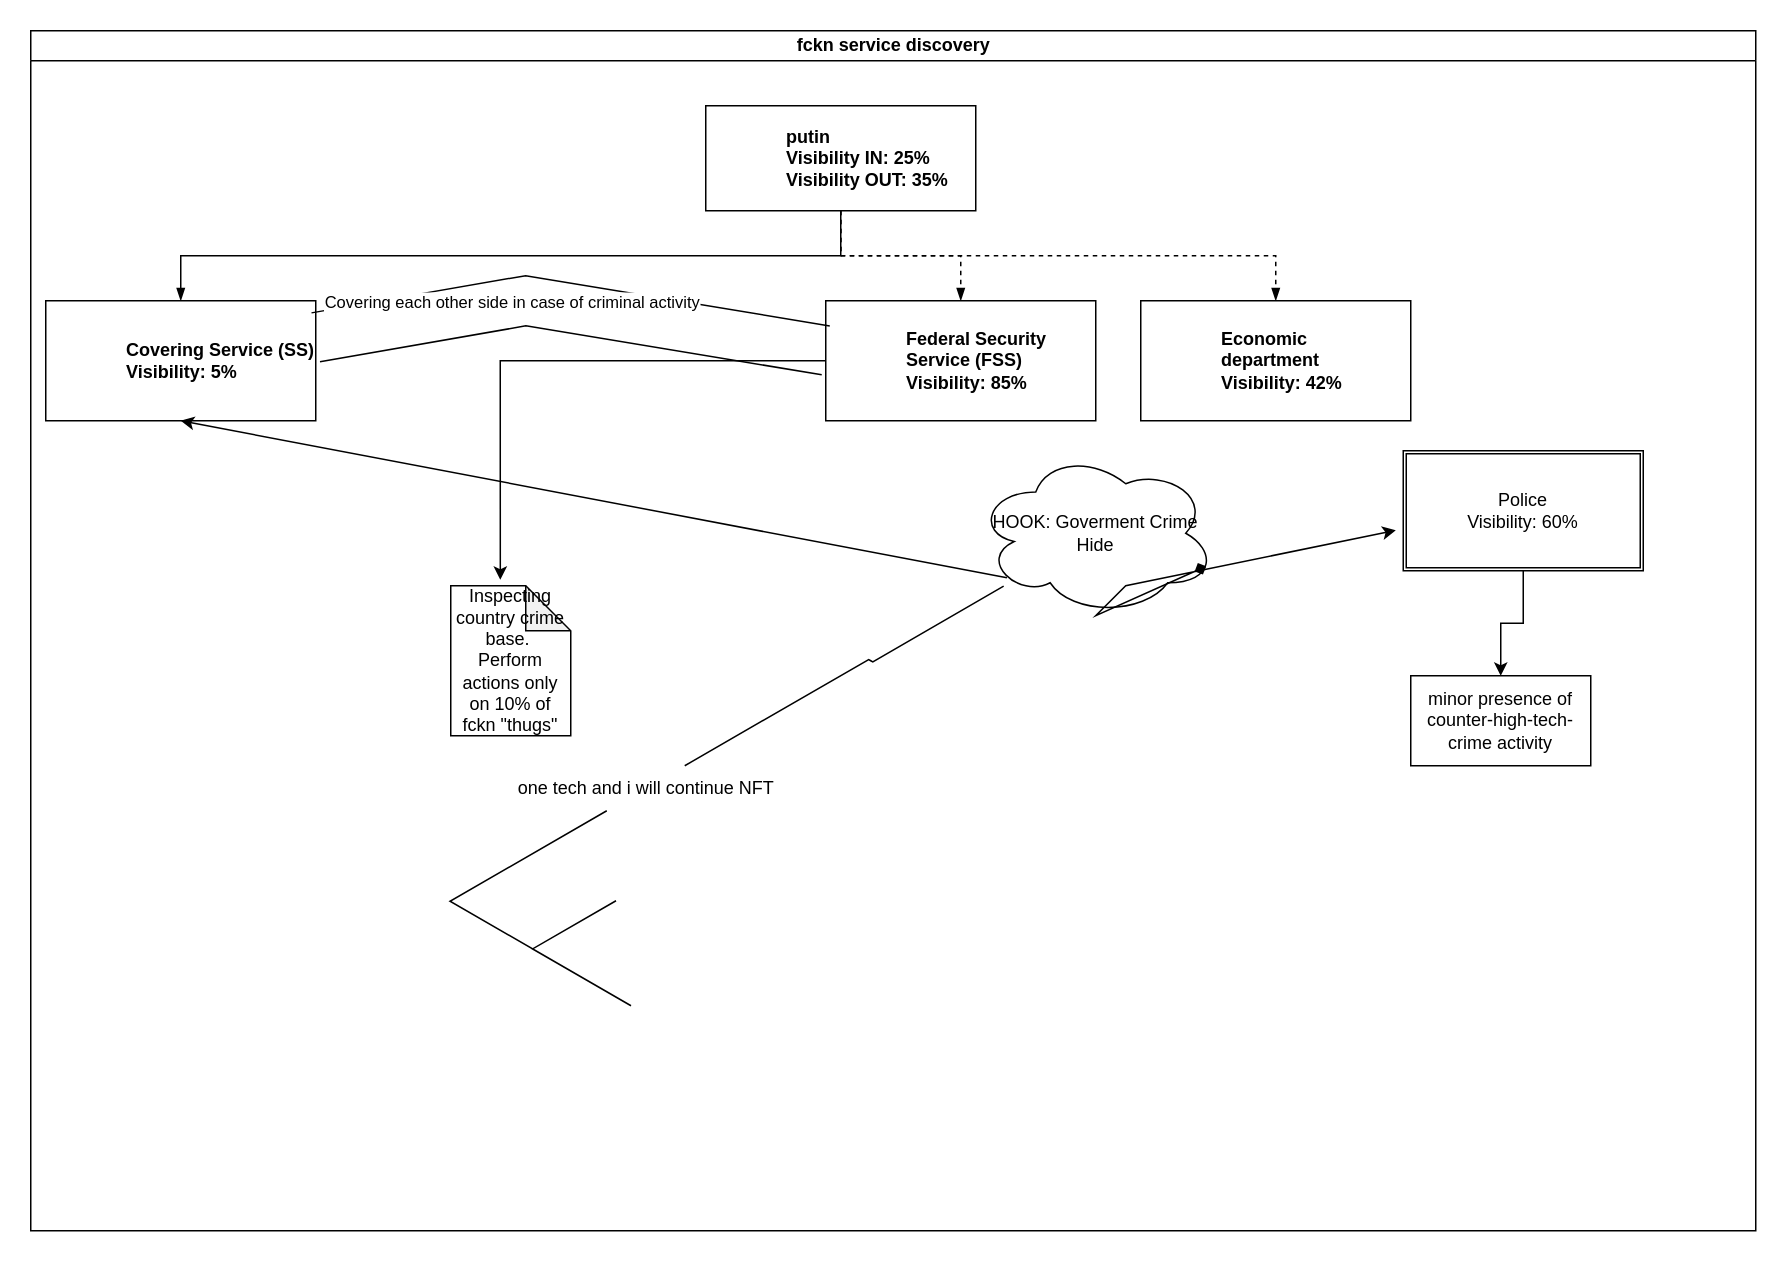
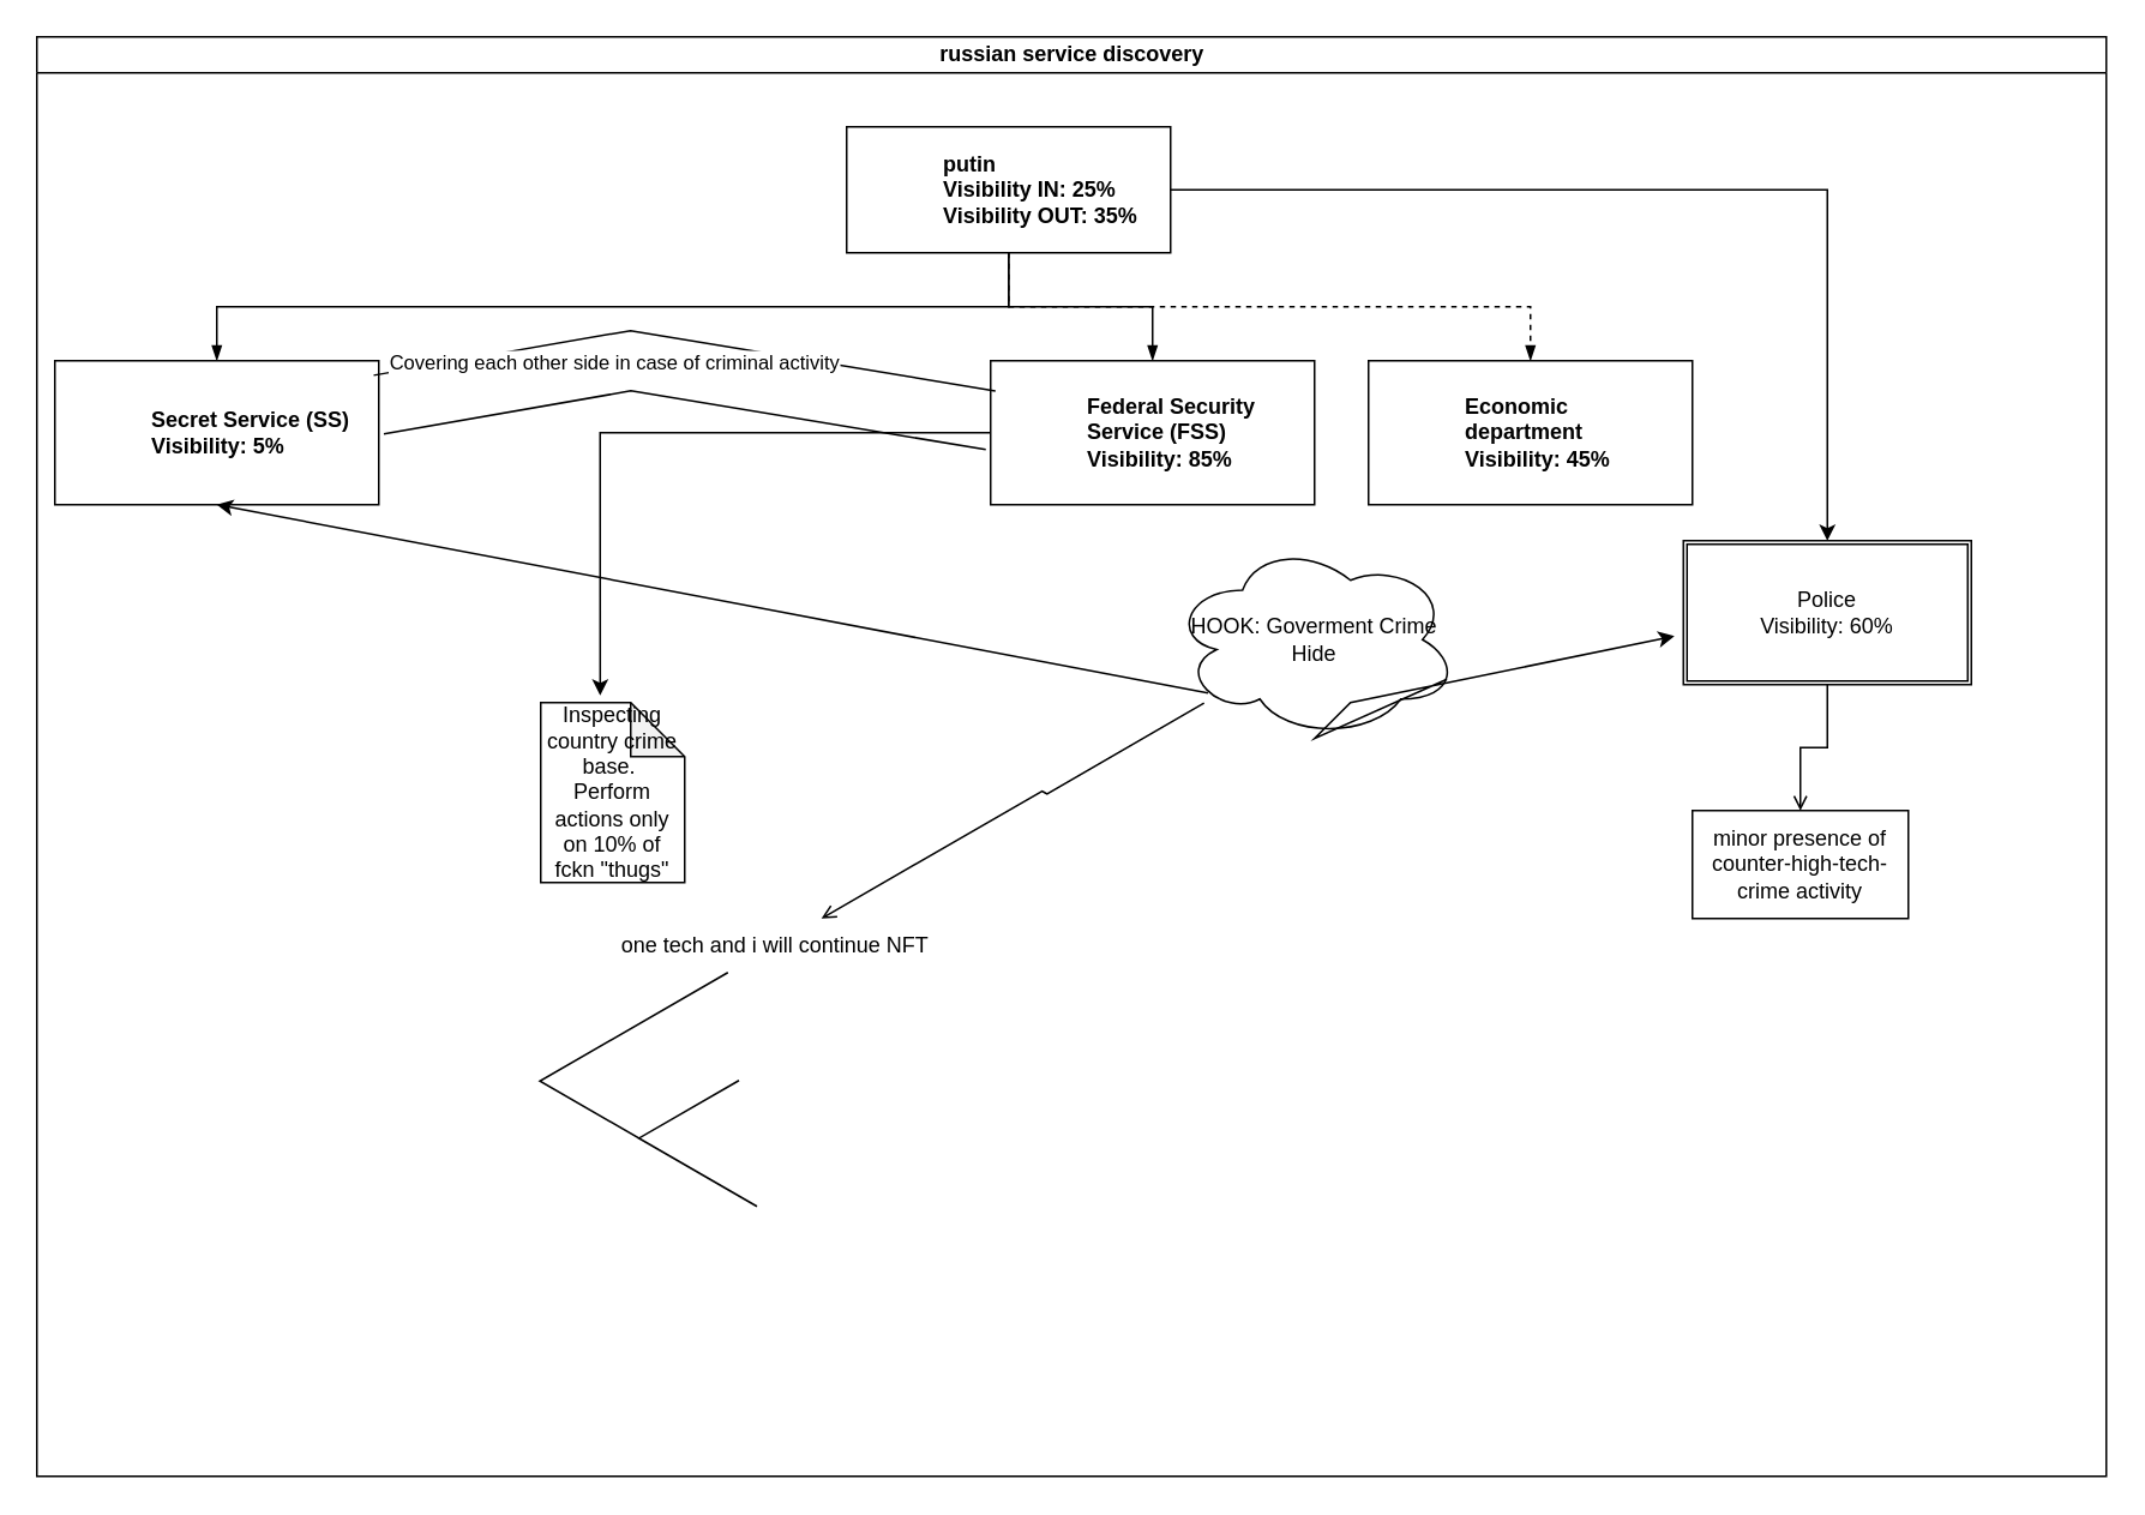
- <mxCell id="2" value="fckn service discovery" style="swimlane;html=1;startSize=20;horizontal=1;containerType=tree;glass=0;" parent="1" vertex="1"><mxGeometry x="20" y="20" width="1150" height="800" as="geometry" /></mxCell>
+ <mxCell id="2" value="russian service discovery" style="swimlane;html=1;startSize=20;horizontal=1;containerType=tree;glass=0;" parent="1" vertex="1"><mxGeometry x="20" y="20" width="1150" height="800" as="geometry" /></mxCell>
+ <mxCell id="13" style="edgeStyle=orthogonalEdgeStyle;rounded=0;orthogonalLoop=1;jettySize=auto;html=1;entryX=0.5;entryY=0;entryDx=0;entryDy=0;" edge="1" parent="2" source="3" target="12"><mxGeometry relative="1" as="geometry"><mxPoint x="990" y="230" as="targetPoint" /></mxGeometry></mxCell>
- <mxCell id="6" value="" style="endArrow=blockThin;endFill=1;fontSize=11;edgeStyle=elbowEdgeStyle;elbow=vertical;rounded=0;dashed=1;" parent="2" source="3" target="8" edge="1"><mxGeometry relative="1" as="geometry" /></mxCell>
+ <mxCell id="6" value="" style="endArrow=blockThin;endFill=1;fontSize=11;edgeStyle=elbowEdgeStyle;elbow=vertical;rounded=0;" parent="2" source="3" target="8" edge="1"><mxGeometry relative="1" as="geometry" /></mxCell>
- <mxCell id="5" value="Covering Service (SS)&lt;br&gt;Visibility: 5%" style="label;image=https://cdn3.iconfinder.com/data/icons/user-avatars-1/512/users-10-3-128.png;whiteSpace=wrap;html=1;rounded=0;glass=0;treeFolding=1;treeMoving=1;" parent="2" vertex="1"><mxGeometry x="10" y="180" width="180" height="80" as="geometry" /></mxCell>
+ <mxCell id="5" value="Secret Service (SS)&lt;br&gt;Visibility: 5%" style="label;image=https://cdn3.iconfinder.com/data/icons/user-avatars-1/512/users-10-3-128.png;whiteSpace=wrap;html=1;rounded=0;glass=0;treeFolding=1;treeMoving=1;" parent="2" vertex="1"><mxGeometry x="10" y="180" width="180" height="80" as="geometry" /></mxCell>
- <mxCell id="10" value="Economic department&lt;br&gt;Visibility: 42%" style="label;image=https://cdn3.iconfinder.com/data/icons/user-avatars-1/512/users-2-128.png;whiteSpace=wrap;html=1;rounded=0;glass=0;" parent="2" vertex="1"><mxGeometry x="740" y="180" width="180" height="80" as="geometry" /></mxCell>
+ <mxCell id="10" value="Economic department&lt;br&gt;Visibility: 45%" style="label;image=https://cdn3.iconfinder.com/data/icons/user-avatars-1/512/users-2-128.png;whiteSpace=wrap;html=1;rounded=0;glass=0;" parent="2" vertex="1"><mxGeometry x="740" y="180" width="180" height="80" as="geometry" /></mxCell>
- <mxCell id="16" value="" style="endArrow=diamond;startArrow=classic;html=1;rounded=0;exitX=-0.031;exitY=0.663;exitDx=0;exitDy=0;exitPerimeter=0;entryX=0.96;entryY=0.7;entryDx=0;entryDy=0;entryPerimeter=0;" edge="1" parent="2" source="12" target="15"><mxGeometry width="50" height="50" relative="1" as="geometry"><mxPoint x="745.04" y="403.04" as="sourcePoint" /><mxPoint x="160" y="340" as="targetPoint" /><Array as="points"><mxPoint x="730" y="370" /><mxPoint x="710" y="390" /></Array></mxGeometry></mxCell>
+ <mxCell id="16" value="" style="endArrow=none;startArrow=classic;html=1;rounded=0;exitX=-0.031;exitY=0.663;exitDx=0;exitDy=0;exitPerimeter=0;entryX=0.96;entryY=0.7;entryDx=0;entryDy=0;entryPerimeter=0;" edge="1" parent="2" source="12" target="15"><mxGeometry width="50" height="50" relative="1" as="geometry"><mxPoint x="745.04" y="403.04" as="sourcePoint" /><mxPoint x="160" y="340" as="targetPoint" /><Array as="points"><mxPoint x="730" y="370" /><mxPoint x="710" y="390" /></Array></mxGeometry></mxCell>
- <mxCell id="11" style="edgeStyle=orthogonalEdgeStyle;rounded=0;orthogonalLoop=1;jettySize=auto;html=1;entryX=0.5;entryY=0;entryDx=0;entryDy=0;" edge="1" parent="2" source="12" target="20"><mxGeometry relative="1" as="geometry" /></mxCell>
+ <mxCell id="11" style="edgeStyle=orthogonalEdgeStyle;rounded=0;orthogonalLoop=1;jettySize=auto;html=1;entryX=0.5;entryY=0;entryDx=0;entryDy=0;endArrow=open;" edge="1" parent="2" source="12" target="20"><mxGeometry relative="1" as="geometry" /></mxCell>
- <mxCell id="23" value="" style="edgeStyle=isometricEdgeStyle;endArrow=none;html=1;rounded=0;" edge="1" parent="2" source="15" target="22"><mxGeometry width="50" height="100" relative="1" as="geometry"><mxPoint x="450.17" y="470" as="sourcePoint" /><mxPoint x="230.17" y="660" as="targetPoint" /><Array as="points" /></mxGeometry></mxCell>
+ <mxCell id="23" value="" style="edgeStyle=isometricEdgeStyle;endArrow=open;html=1;rounded=0;" edge="1" parent="2" source="15" target="22"><mxGeometry width="50" height="100" relative="1" as="geometry"><mxPoint x="450.17" y="470" as="sourcePoint" /><mxPoint x="230.17" y="660" as="targetPoint" /><Array as="points" /></mxGeometry></mxCell>
